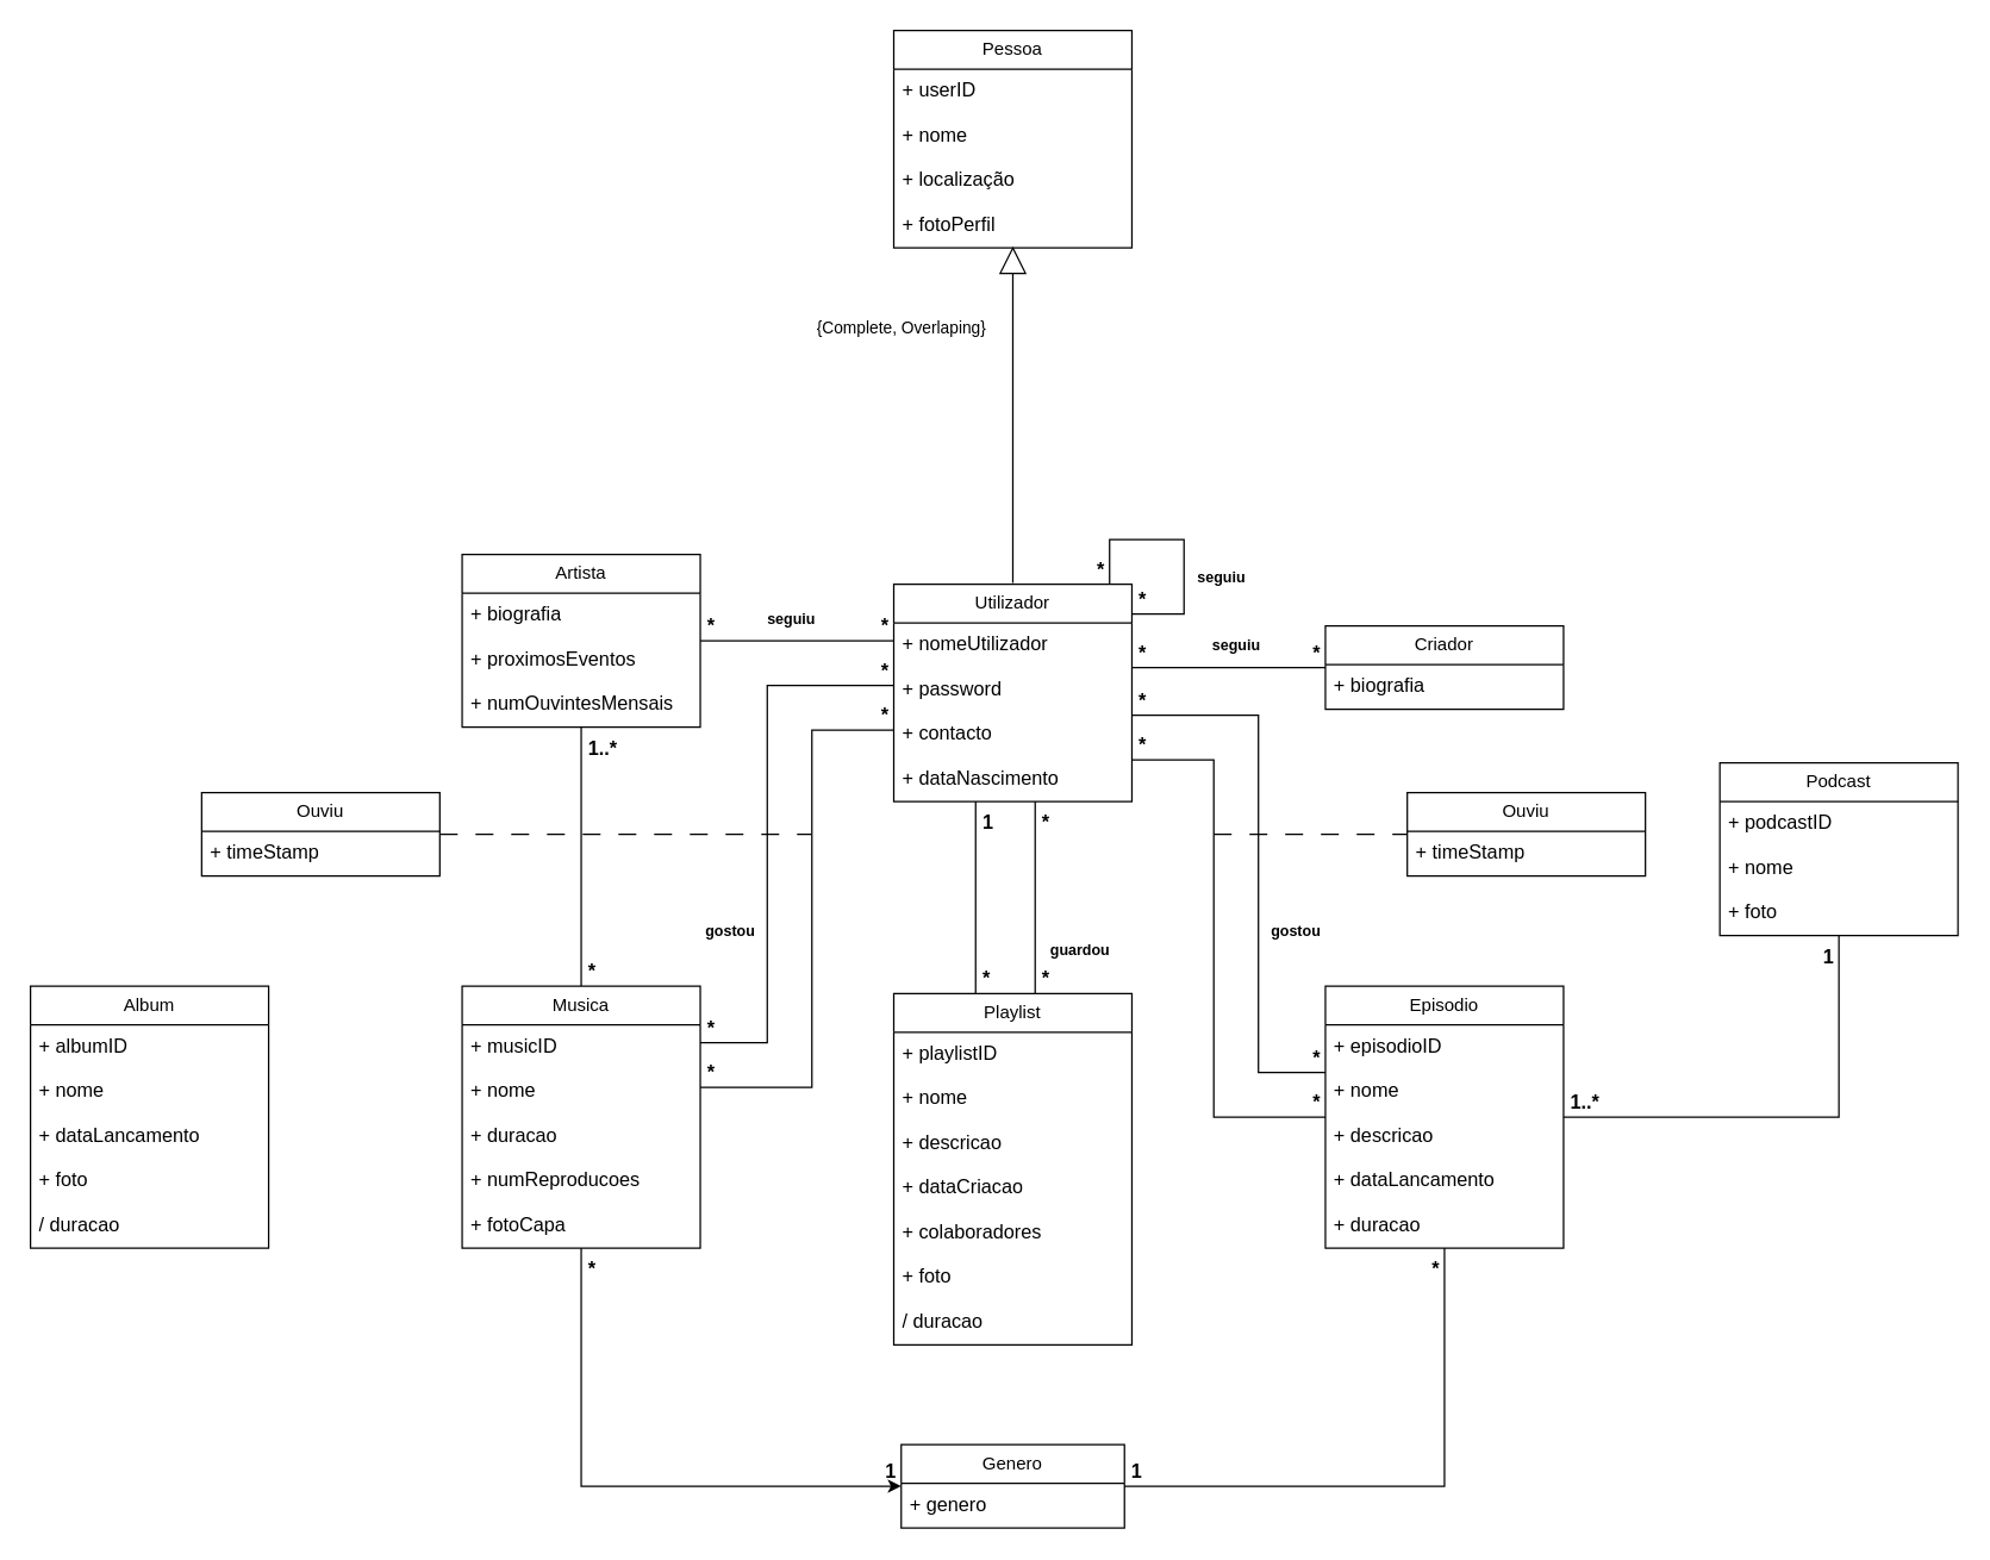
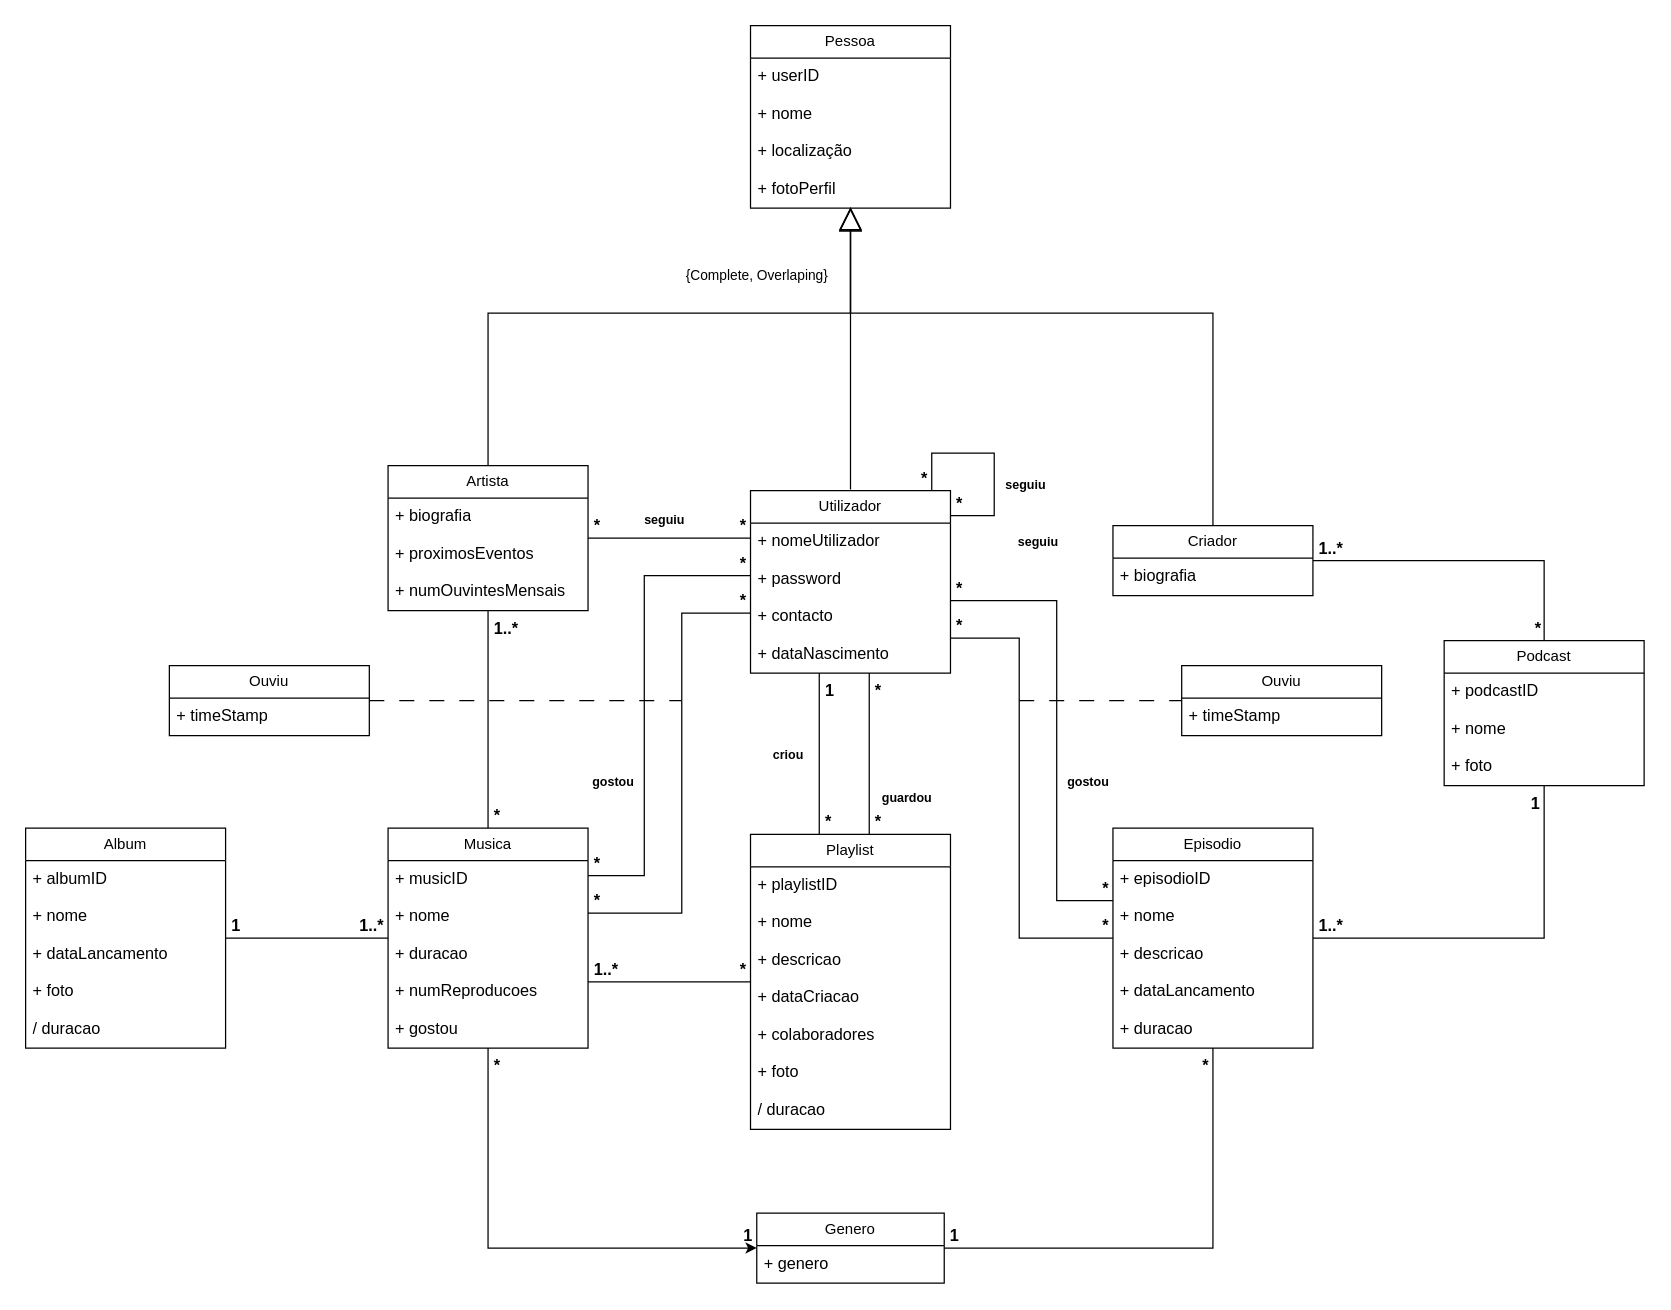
+ <mxCell id="18" value="" style="endArrow=block;endSize=16;endFill=0;html=1;rounded=0;" edge="1" parent="1" source="12" target="2"><mxGeometry width="160" relative="1" as="geometry"><mxPoint x="625" y="380" as="sourcePoint" /><mxPoint x="785" y="380" as="targetPoint" /><Array as="points"><mxPoint x="390" y="250" /><mxPoint x="680" y="250" /></Array></mxGeometry></mxCell>
+ <mxCell id="20" value="" style="endArrow=block;endSize=16;endFill=0;html=1;rounded=0;" edge="1" parent="1" source="16" target="2"><mxGeometry x="-0.225" y="45" width="160" relative="1" as="geometry"><mxPoint x="825" y="240" as="sourcePoint" /><mxPoint x="715" y="220" as="targetPoint" /><Array as="points"><mxPoint x="970" y="250" /><mxPoint x="680" y="250" /></Array><mxPoint as="offset" /></mxGeometry></mxCell>
- <mxCell id="28" value="" style="endArrow=none;html=1;edgeStyle=orthogonalEdgeStyle;rounded=0;" edge="1" parent="1" source="7" target="16"><mxGeometry relative="1" as="geometry"><mxPoint x="775" y="427" as="sourcePoint" /><mxPoint x="935" y="427" as="targetPoint" /><Array as="points"><mxPoint x="795" y="448" /><mxPoint x="795" y="448" /></Array></mxGeometry></mxCell>
- <mxCell id="29" value="*" style="edgeLabel;resizable=0;html=1;align=left;verticalAlign=bottom;fontSize=13;fontStyle=1;labelBackgroundColor=none;" connectable="0" vertex="1" parent="28"><mxGeometry x="-1" relative="1" as="geometry"><mxPoint x="3" as="offset" /></mxGeometry></mxCell>
- <mxCell id="30" value="*" style="edgeLabel;resizable=0;html=1;align=right;verticalAlign=bottom;fontSize=13;fontStyle=1;labelBackgroundColor=none;" connectable="0" vertex="1" parent="28"><mxGeometry x="1" relative="1" as="geometry"><mxPoint x="-3" as="offset" /></mxGeometry></mxCell>
+ <mxCell id="53" value="" style="endArrow=none;html=1;edgeStyle=orthogonalEdgeStyle;rounded=0;" edge="1" parent="1" source="16" target="49"><mxGeometry relative="1" as="geometry"><mxPoint x="925" y="517" as="sourcePoint" /><mxPoint x="1085" y="517" as="targetPoint" /></mxGeometry></mxCell>
+ <mxCell id="54" value="1..*" style="edgeLabel;resizable=0;html=1;align=left;verticalAlign=bottom;fontSize=13;fontStyle=1;labelBackgroundColor=none;" connectable="0" vertex="1" parent="53"><mxGeometry x="-1" relative="1" as="geometry"><mxPoint x="3" as="offset" /></mxGeometry></mxCell>
+ <mxCell id="55" value="*" style="edgeLabel;resizable=0;html=1;align=right;verticalAlign=bottom;fontSize=13;fontStyle=1;labelBackgroundColor=none;" connectable="0" vertex="1" parent="53"><mxGeometry x="1" relative="1" as="geometry"><mxPoint x="-2" as="offset" /></mxGeometry></mxCell>
+ <mxCell id="94" value="criou" style="text;html=1;align=center;verticalAlign=middle;resizable=0;points=[];autosize=1;strokeColor=none;fillColor=none;fontSize=10;fontStyle=1" vertex="1" parent="1"><mxGeometry x="605" y="588" width="50" height="30" as="geometry" /></mxCell>
+ <mxCell id="46" value="" style="endArrow=none;html=1;edgeStyle=orthogonalEdgeStyle;rounded=0;" edge="1" parent="1" source="40" target="31"><mxGeometry relative="1" as="geometry"><mxPoint x="215" y="762" as="sourcePoint" /><mxPoint x="375" y="762" as="targetPoint" /></mxGeometry></mxCell>
+ <mxCell id="47" value="1" style="edgeLabel;resizable=0;html=1;align=left;verticalAlign=bottom;fontSize=13;fontStyle=1;labelBackgroundColor=none;" connectable="0" vertex="1" parent="46"><mxGeometry x="-1" relative="1" as="geometry"><mxPoint x="3" as="offset" /></mxGeometry></mxCell>
+ <mxCell id="48" value="1..*" style="edgeLabel;resizable=0;html=1;align=right;verticalAlign=bottom;fontSize=13;fontStyle=1;labelBackgroundColor=none;" connectable="0" vertex="1" parent="46"><mxGeometry x="1" relative="1" as="geometry"><mxPoint x="-3" as="offset" /></mxGeometry></mxCell>
+ <mxCell id="81" value="" style="endArrow=none;html=1;edgeStyle=orthogonalEdgeStyle;rounded=0;" edge="1" parent="1" source="31" target="67"><mxGeometry relative="1" as="geometry"><mxPoint x="535" y="800" as="sourcePoint" /><mxPoint x="695" y="800" as="targetPoint" /><Array as="points"><mxPoint x="515" y="785" /><mxPoint x="515" y="785" /></Array></mxGeometry></mxCell>
+ <mxCell id="82" value="1..*" style="edgeLabel;resizable=0;html=1;align=left;verticalAlign=bottom;fontSize=13;fontStyle=1;labelBackgroundColor=none;" connectable="0" vertex="1" parent="81"><mxGeometry x="-1" relative="1" as="geometry"><mxPoint x="3" as="offset" /></mxGeometry></mxCell>
+ <mxCell id="83" value="*" style="edgeLabel;resizable=0;html=1;align=right;verticalAlign=bottom;fontSize=13;fontStyle=1;labelBackgroundColor=none;" connectable="0" vertex="1" parent="81"><mxGeometry x="1" relative="1" as="geometry"><mxPoint x="-3" as="offset" /></mxGeometry></mxCell>
- <mxCell id="36" value="+ fotoCapa" style="text;strokeColor=none;fillColor=none;align=left;verticalAlign=top;spacingLeft=4;spacingRight=4;overflow=hidden;rotatable=0;points=[[0,0.5],[1,0.5]];portConstraint=eastwest;whiteSpace=wrap;html=1;fontSize=13;" vertex="1" parent="31"><mxGeometry y="146" width="160" height="30" as="geometry" /></mxCell>
+ <mxCell id="36" value="+ gostou" style="text;strokeColor=none;fillColor=none;align=left;verticalAlign=top;spacingLeft=4;spacingRight=4;overflow=hidden;rotatable=0;points=[[0,0.5],[1,0.5]];portConstraint=eastwest;whiteSpace=wrap;html=1;fontSize=13;" vertex="1" parent="31"><mxGeometry y="146" width="160" height="30" as="geometry" /></mxCell>
